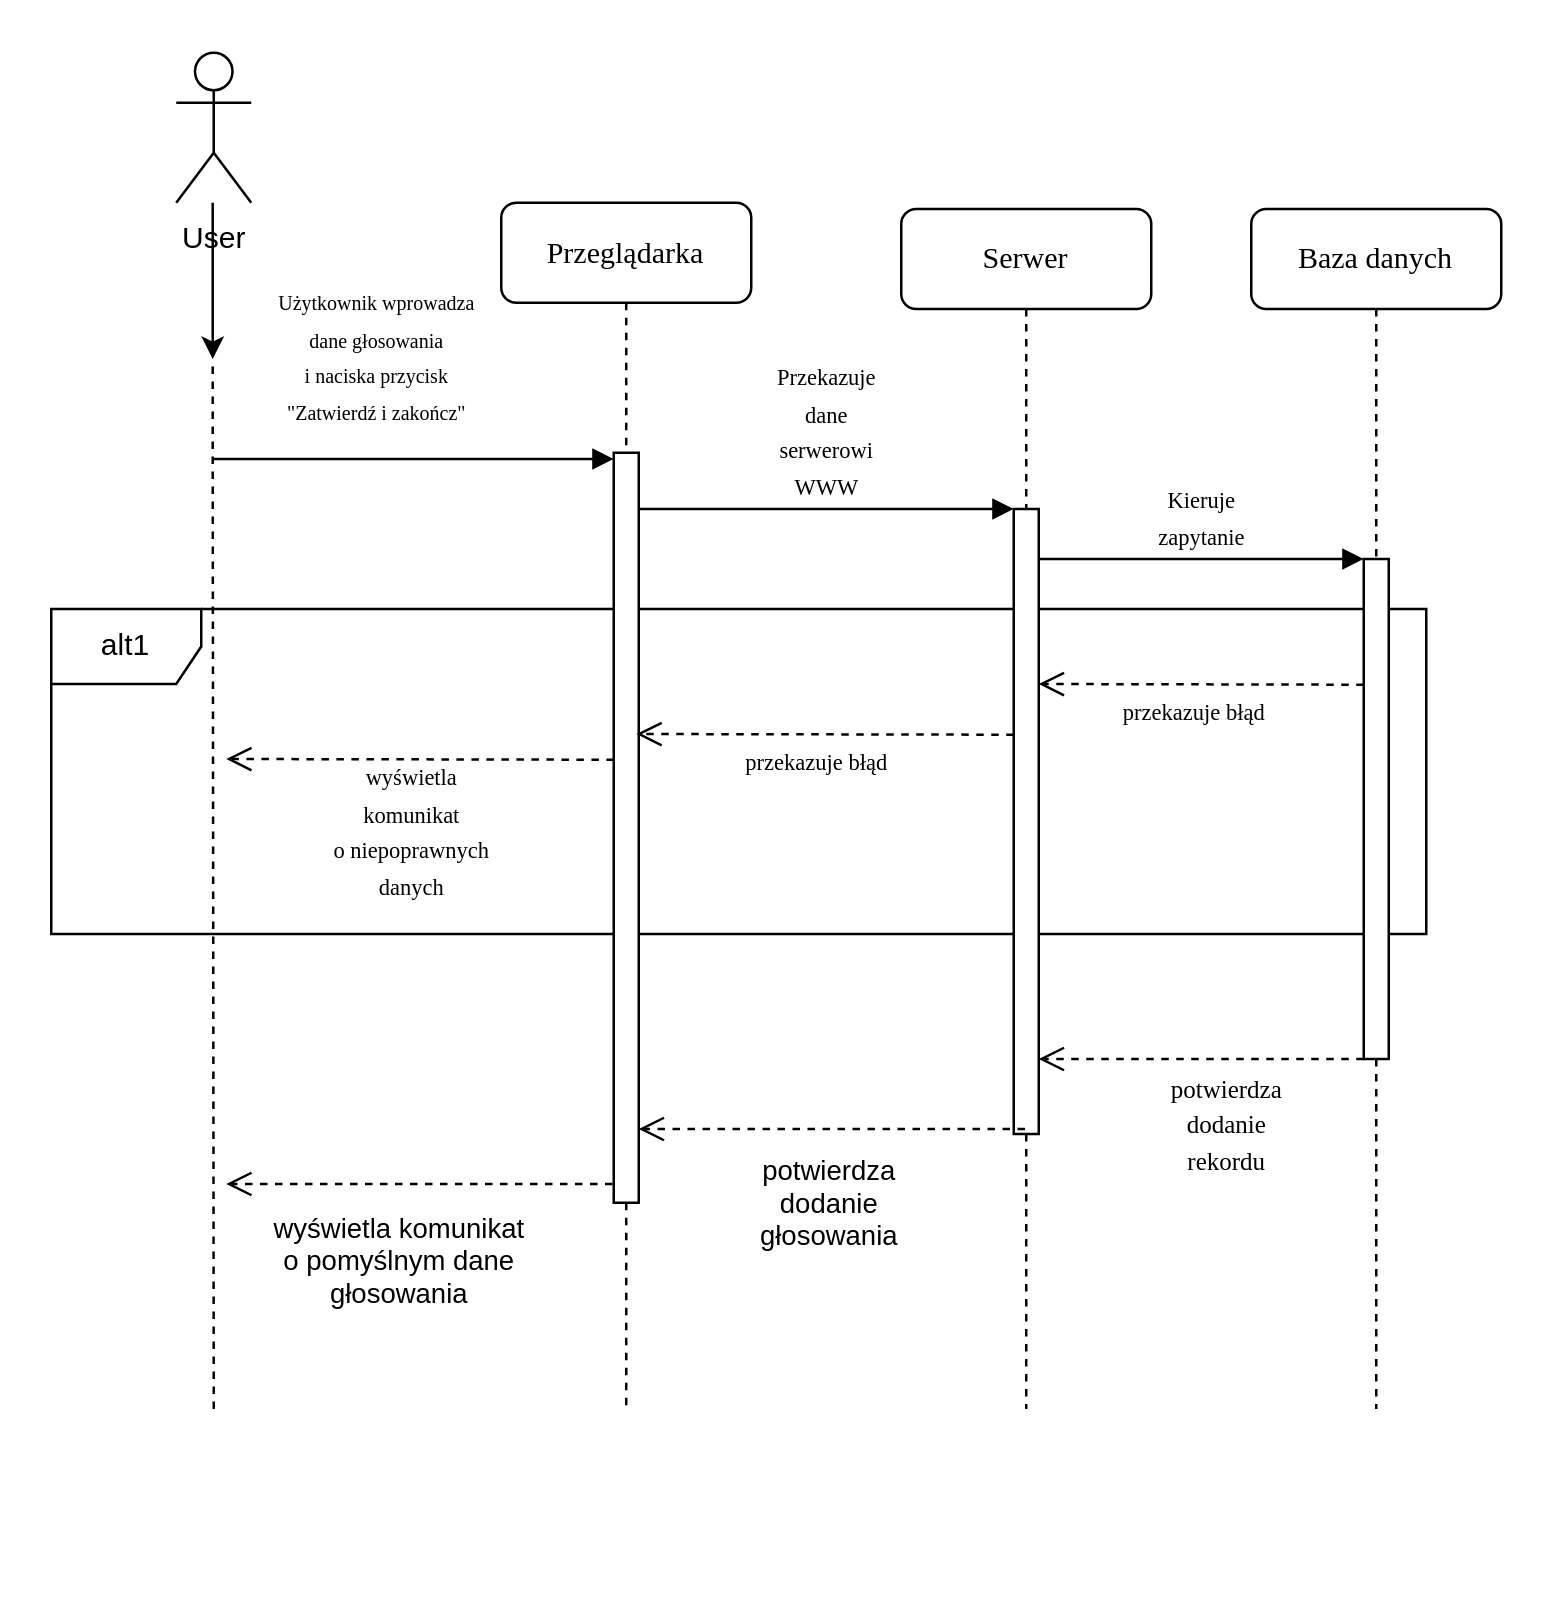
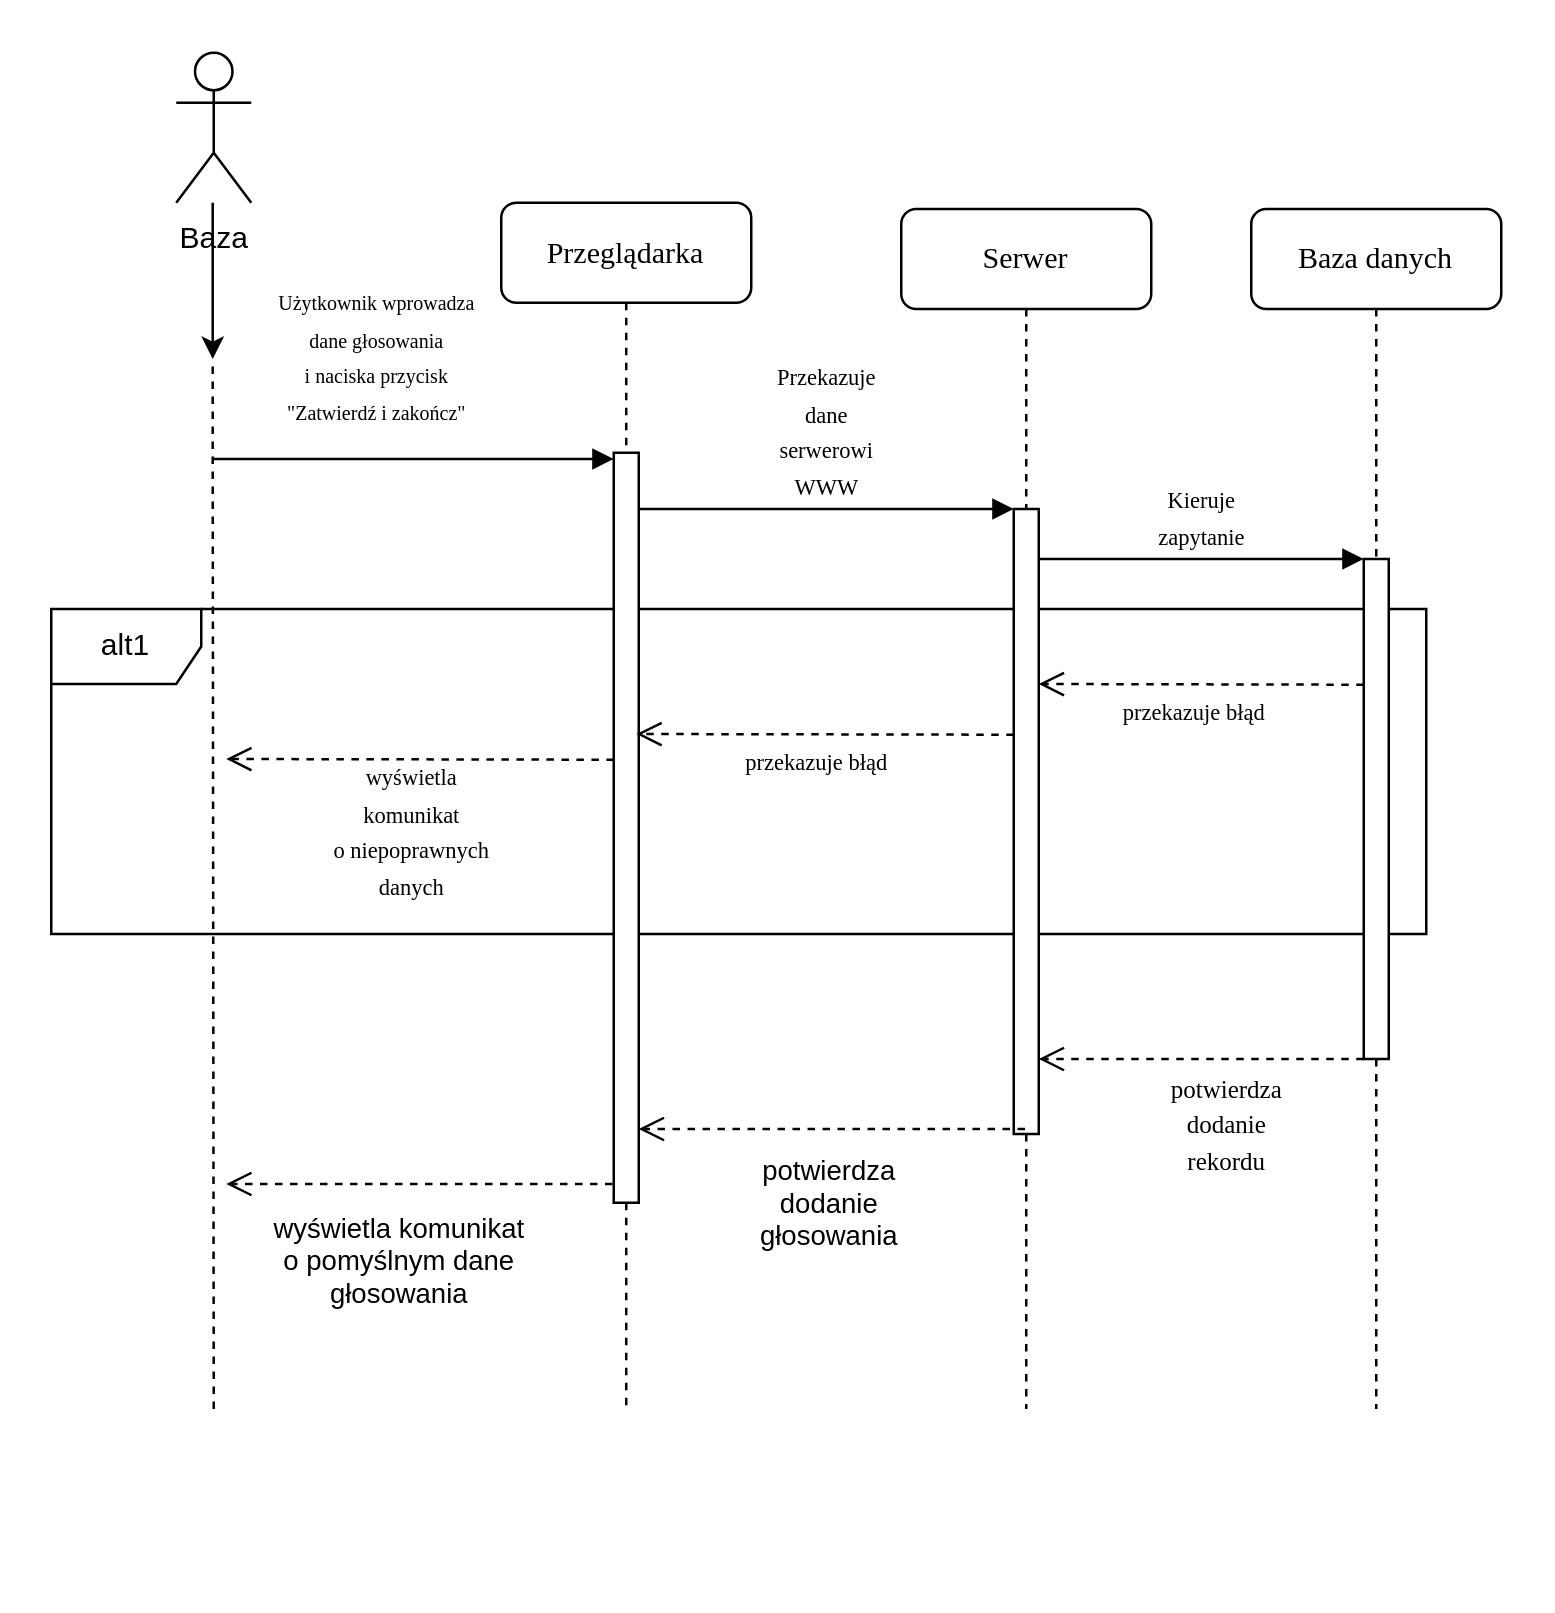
- <mxCell id="21" value="User&lt;br&gt;" style="shape=umlActor;verticalLabelPosition=bottom;verticalAlign=top;html=1;" vertex="1" parent="1"><mxGeometry x="70" y="20.5" width="30" height="60" as="geometry" /></mxCell>
+ <mxCell id="21" value="Baza&lt;br&gt;" style="shape=umlActor;verticalLabelPosition=bottom;verticalAlign=top;html=1;" vertex="1" parent="1"><mxGeometry x="70" y="20.5" width="30" height="60" as="geometry" /></mxCell>
